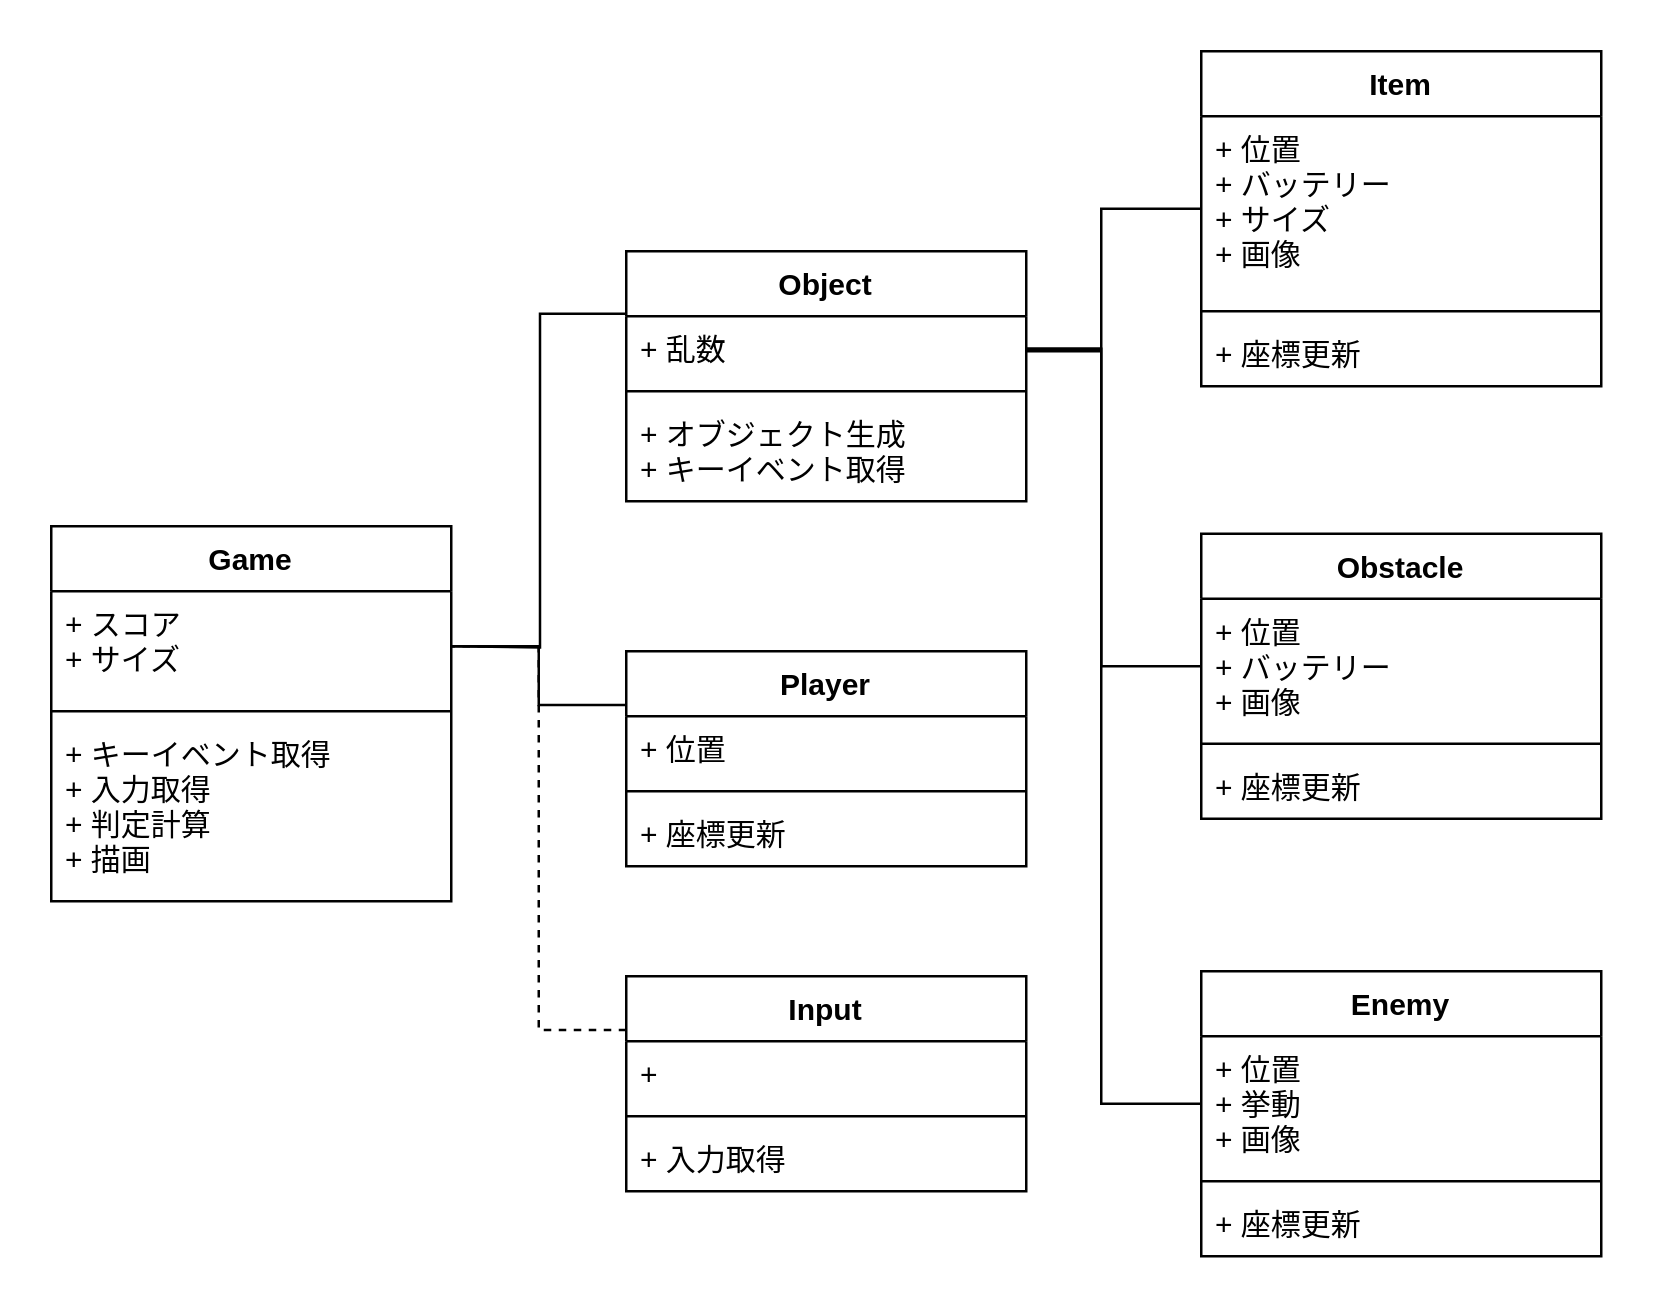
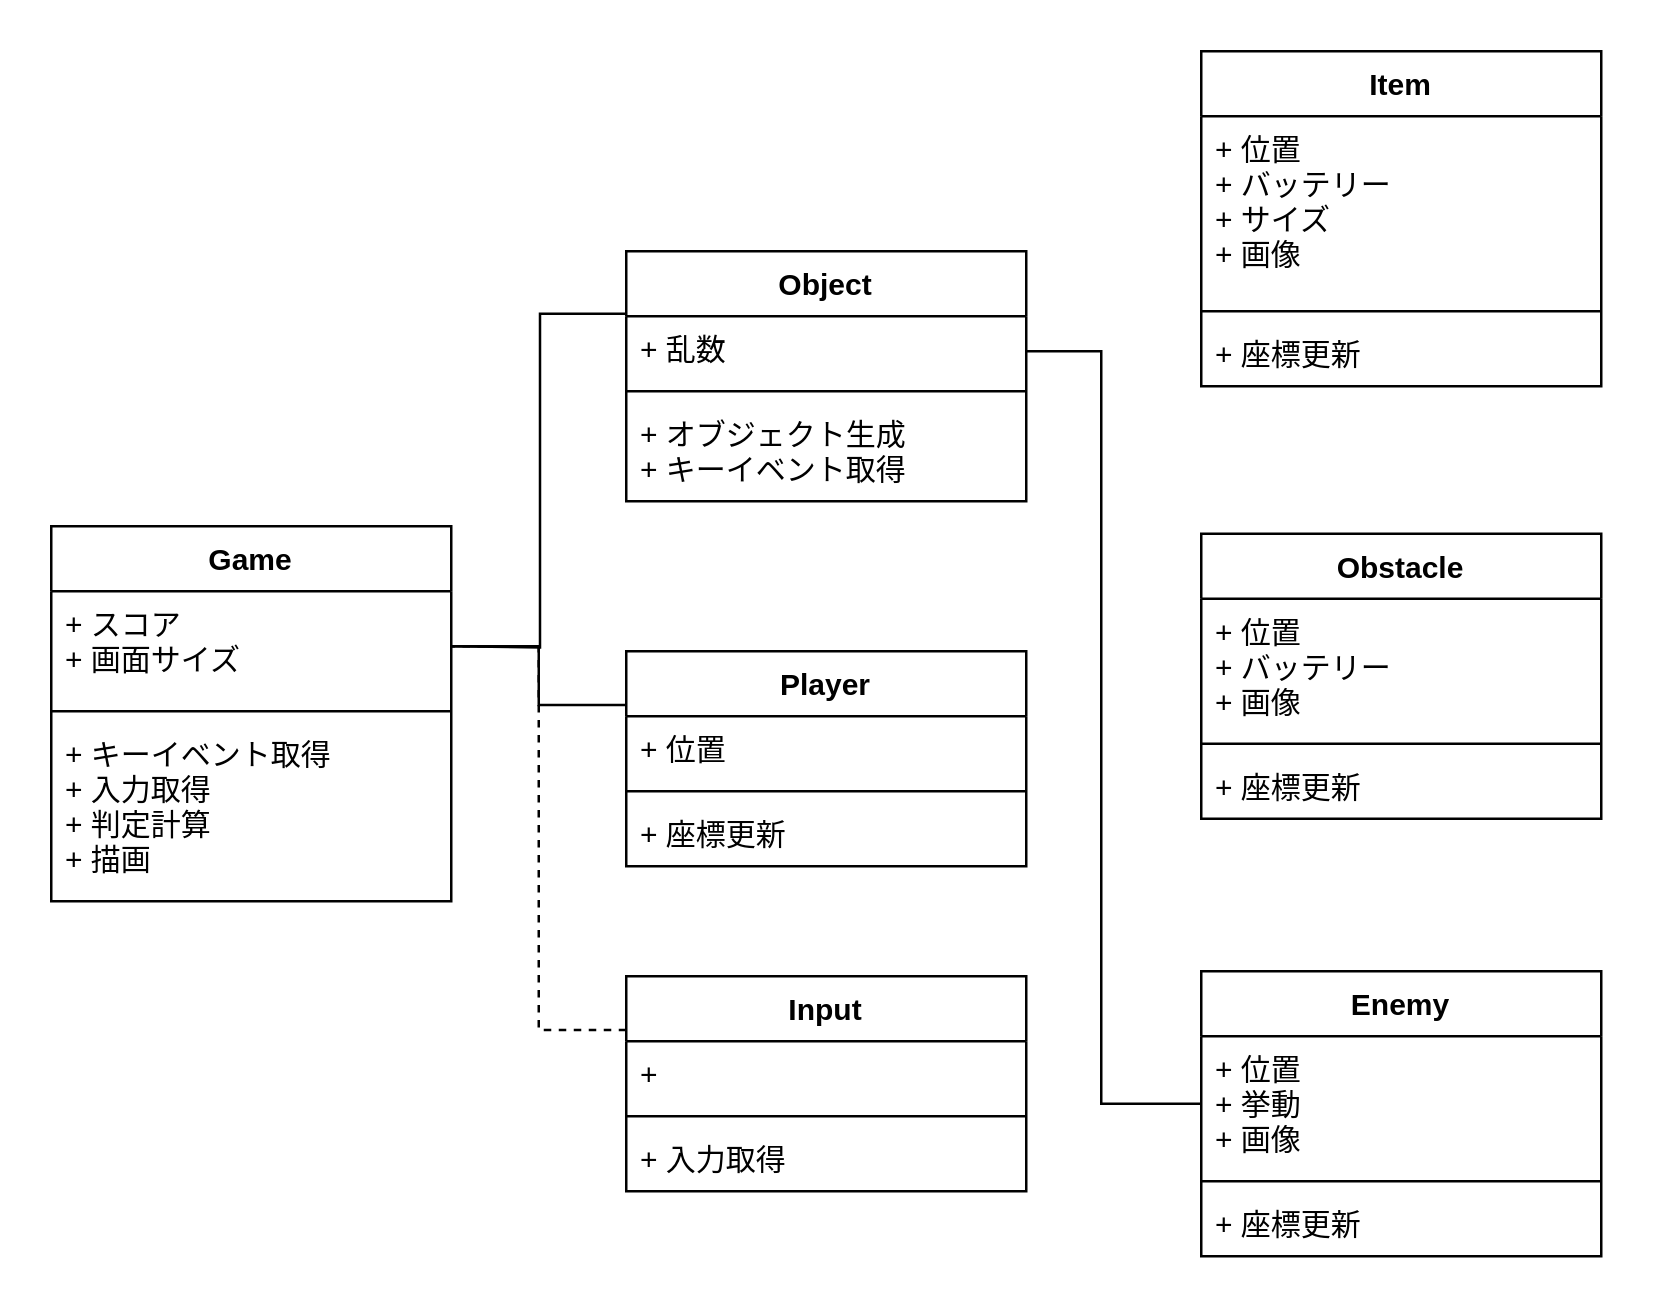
- <mxCell id="34" style="edgeStyle=orthogonalEdgeStyle;rounded=0;orthogonalLoop=1;jettySize=auto;html=1;exitX=0;exitY=0.5;exitDx=0;exitDy=0;entryX=1;entryY=0.5;entryDx=0;entryDy=0;endArrow=none;endFill=0;" edge="1" parent="1" source="20" target="7"><mxGeometry relative="1" as="geometry"><Array as="points"><mxPoint x="440" y="83" /><mxPoint x="440" y="139" /></Array></mxGeometry></mxCell>
- <mxCell id="3" value="+ スコア&#10;+ サイズ " style="text;strokeColor=none;fillColor=none;align=left;verticalAlign=top;spacingLeft=4;spacingRight=4;overflow=hidden;rotatable=0;points=[[0,0.5],[1,0.5]];portConstraint=eastwest;" vertex="1" parent="2"><mxGeometry y="26" width="160" height="44" as="geometry" /></mxCell>
+ <mxCell id="3" value="+ スコア&#10;+ 画面サイズ " style="text;strokeColor=none;fillColor=none;align=left;verticalAlign=top;spacingLeft=4;spacingRight=4;overflow=hidden;rotatable=0;points=[[0,0.5],[1,0.5]];portConstraint=eastwest;" vertex="1" parent="2"><mxGeometry y="26" width="160" height="44" as="geometry" /></mxCell>
- <mxCell id="33" style="edgeStyle=orthogonalEdgeStyle;rounded=0;orthogonalLoop=1;jettySize=auto;html=1;exitX=0;exitY=0.5;exitDx=0;exitDy=0;entryX=1;entryY=0.5;entryDx=0;entryDy=0;endArrow=none;endFill=0;" edge="1" parent="1" source="24" target="7"><mxGeometry relative="1" as="geometry"><Array as="points"><mxPoint x="440" y="266" /><mxPoint x="440" y="139" /></Array></mxGeometry></mxCell>
